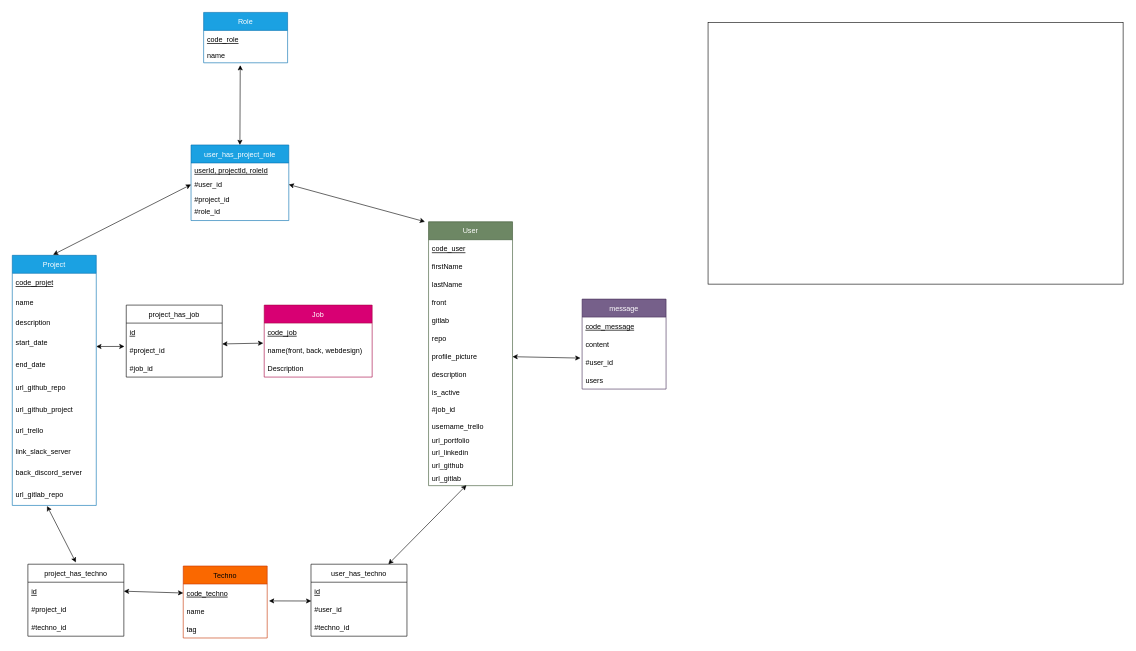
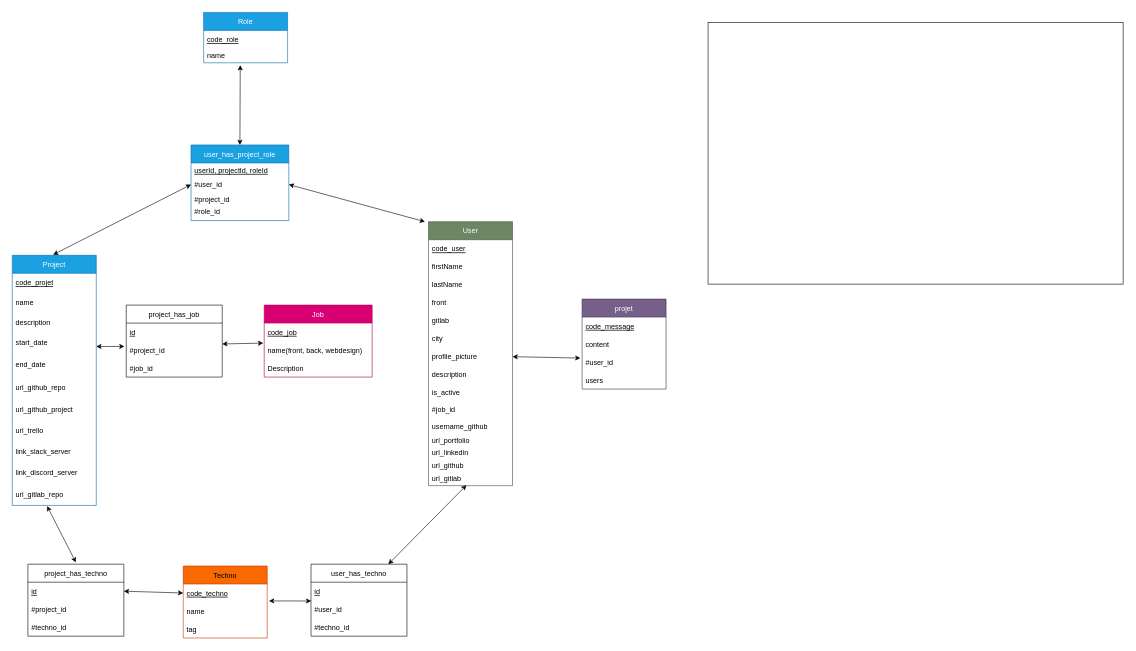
- <mxCell id="38" value="message" style="swimlane;fontStyle=0;childLayout=stackLayout;horizontal=1;startSize=30;horizontalStack=0;resizeParent=1;resizeParentMax=0;resizeLast=0;collapsible=1;marginBottom=0;fillColor=#76608a;fontColor=#ffffff;strokeColor=#432D57;" parent="1" vertex="1"><mxGeometry x="970" y="498" width="140" height="150" as="geometry" /></mxCell>
+ <mxCell id="38" value="projet" style="swimlane;fontStyle=0;childLayout=stackLayout;horizontal=1;startSize=30;horizontalStack=0;resizeParent=1;resizeParentMax=0;resizeLast=0;collapsible=1;marginBottom=0;fillColor=#76608a;fontColor=#ffffff;strokeColor=#432D57;" parent="1" vertex="1"><mxGeometry x="970" y="498" width="140" height="150" as="geometry" /></mxCell>
- <mxCell id="12" value="repo" style="text;strokeColor=none;fillColor=none;align=left;verticalAlign=middle;spacingLeft=4;spacingRight=4;overflow=hidden;points=[[0,0.5],[1,0.5]];portConstraint=eastwest;rotatable=0;" parent="6" vertex="1"><mxGeometry y="180" width="140" height="30" as="geometry" /></mxCell>
+ <mxCell id="12" value="city" style="text;strokeColor=none;fillColor=none;align=left;verticalAlign=middle;spacingLeft=4;spacingRight=4;overflow=hidden;points=[[0,0.5],[1,0.5]];portConstraint=eastwest;rotatable=0;" parent="6" vertex="1"><mxGeometry y="180" width="140" height="30" as="geometry" /></mxCell>
- <mxCell id="17" value="username_trello" style="text;strokeColor=none;fillColor=none;align=left;verticalAlign=middle;spacingLeft=4;spacingRight=4;overflow=hidden;points=[[0,0.5],[1,0.5]];portConstraint=eastwest;rotatable=0;" parent="6" vertex="1"><mxGeometry y="327" width="140" height="27" as="geometry" /></mxCell>
+ <mxCell id="17" value="username_github" style="text;strokeColor=none;fillColor=none;align=left;verticalAlign=middle;spacingLeft=4;spacingRight=4;overflow=hidden;points=[[0,0.5],[1,0.5]];portConstraint=eastwest;rotatable=0;" parent="6" vertex="1"><mxGeometry y="327" width="140" height="27" as="geometry" /></mxCell>
- <mxCell id="32" value="back_discord_server" style="text;strokeColor=none;fillColor=none;align=left;verticalAlign=middle;spacingLeft=4;spacingRight=4;overflow=hidden;points=[[0,0.5],[1,0.5]];portConstraint=eastwest;rotatable=0;" parent="22" vertex="1"><mxGeometry y="345" width="140" height="35" as="geometry" /></mxCell>
+ <mxCell id="32" value="link_discord_server" style="text;strokeColor=none;fillColor=none;align=left;verticalAlign=middle;spacingLeft=4;spacingRight=4;overflow=hidden;points=[[0,0.5],[1,0.5]];portConstraint=eastwest;rotatable=0;" parent="22" vertex="1"><mxGeometry y="345" width="140" height="35" as="geometry" /></mxCell>
